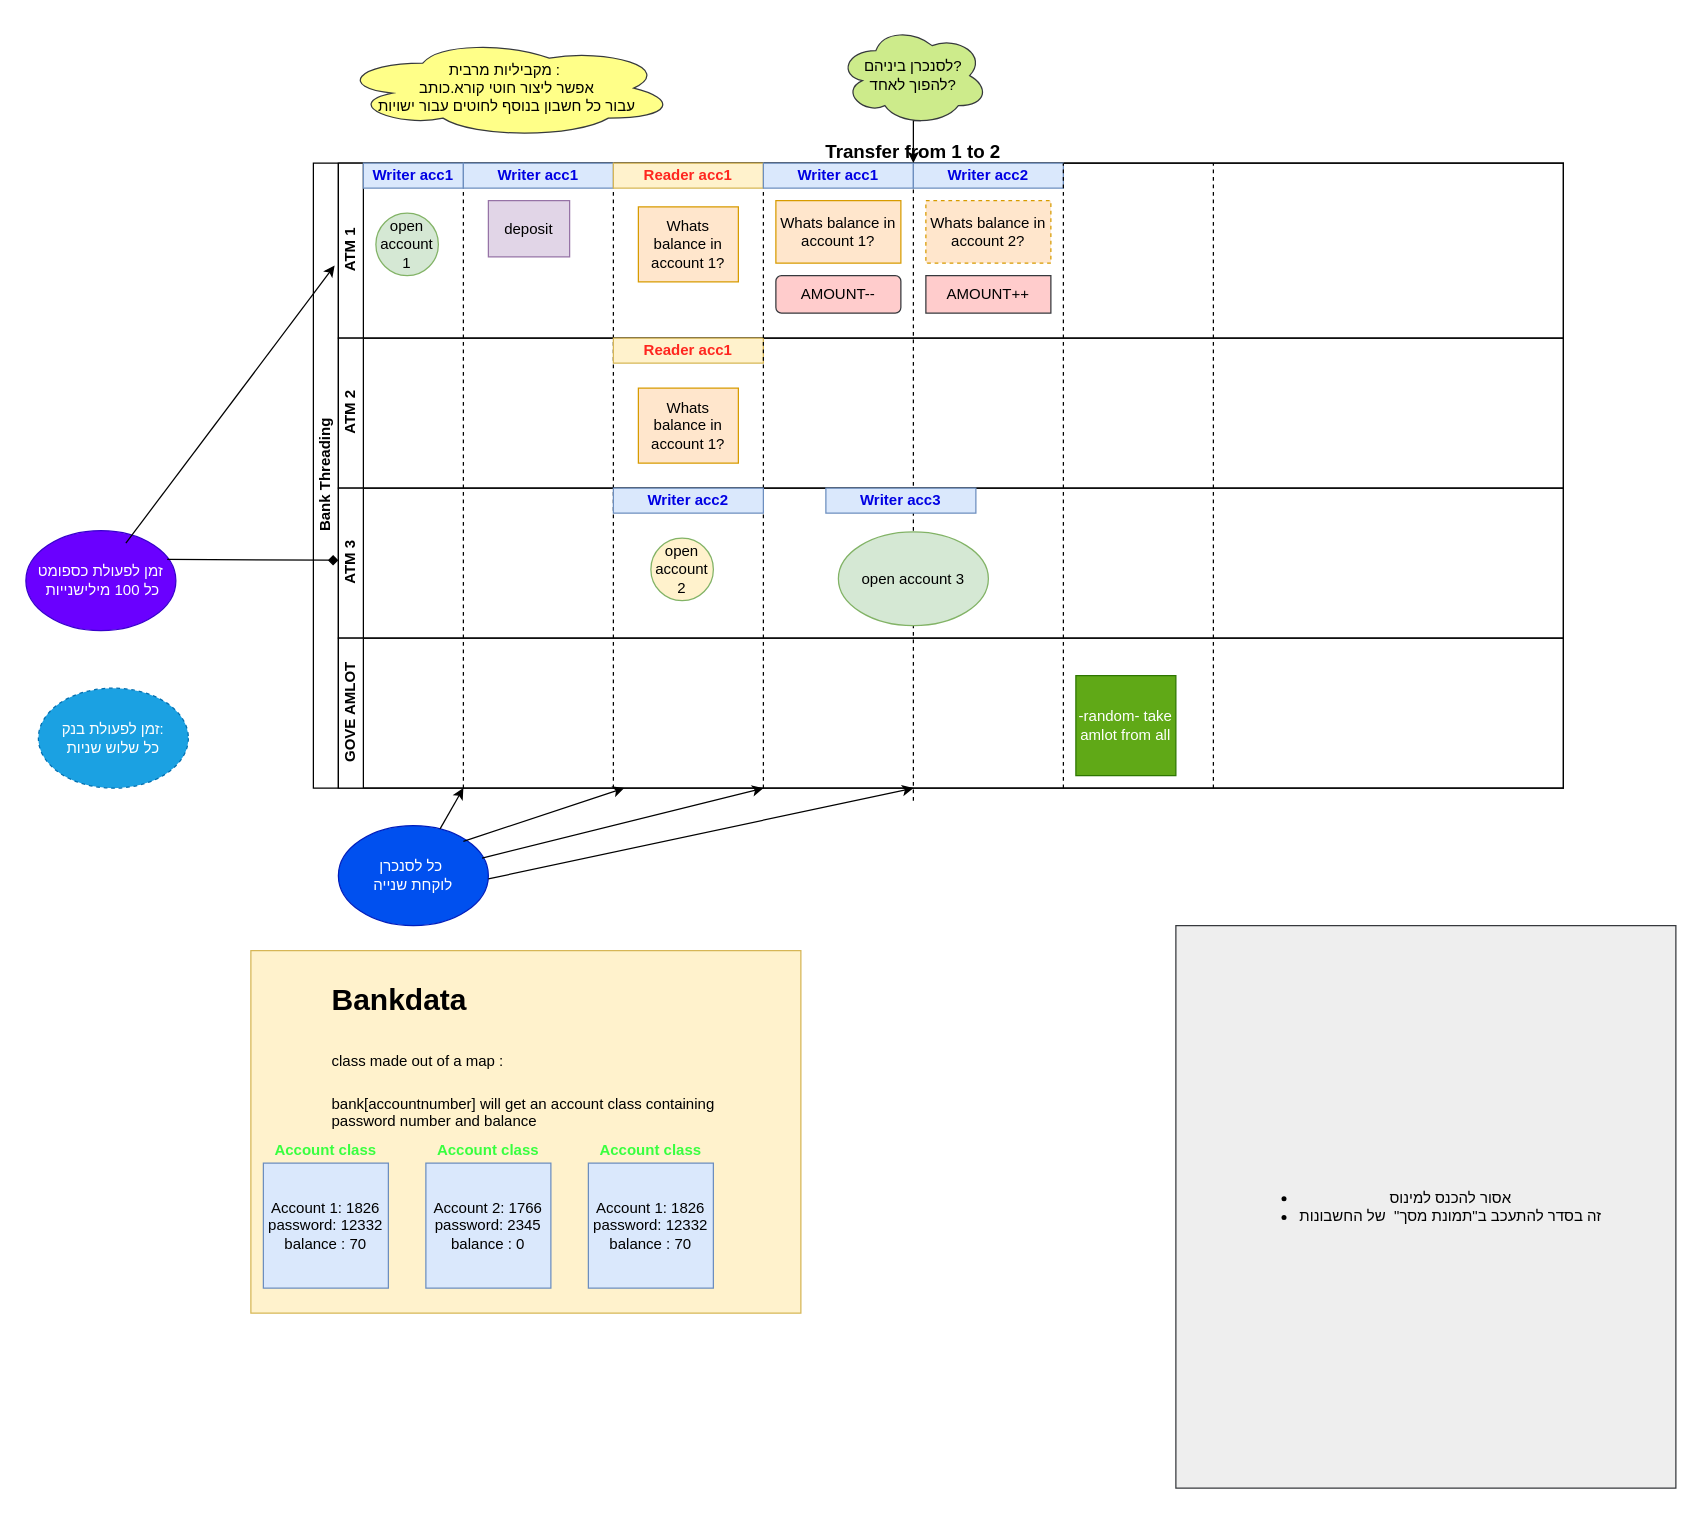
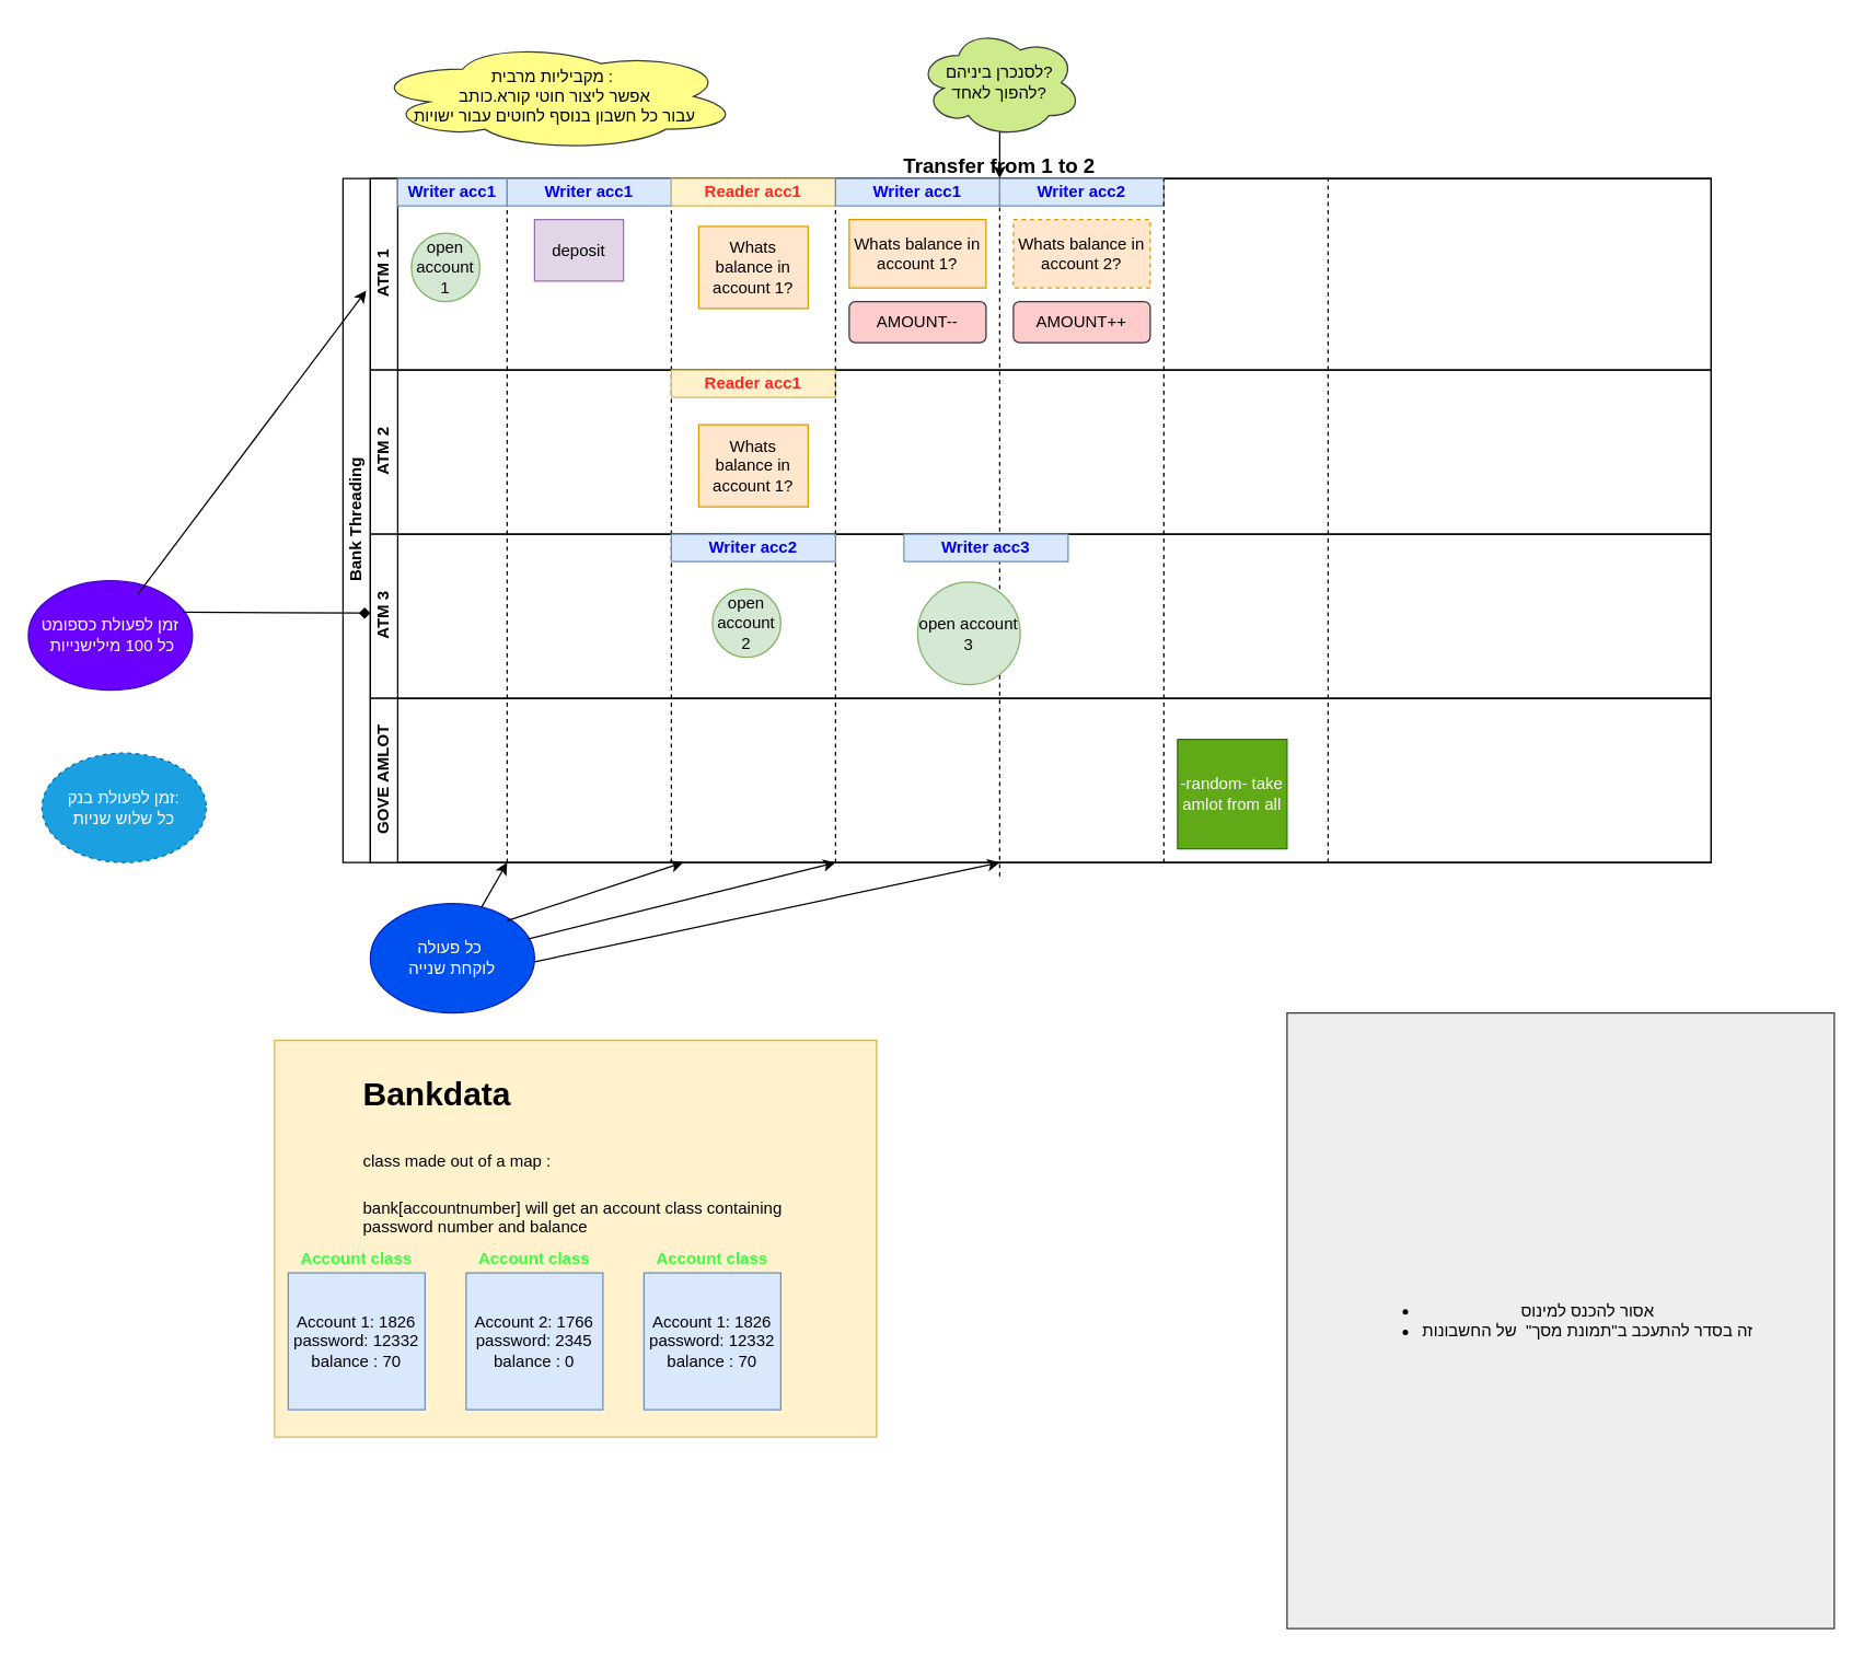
- <mxCell id="17" value="AMOUNT++" style="whiteSpace=wrap;html=1;fillColor=#ffcccc;strokeColor=#36393d;rounded=0;" vertex="1" parent="3"><mxGeometry x="470" y="90" width="100" height="30" as="geometry" /></mxCell>
+ <mxCell id="17" value="AMOUNT++" style="rounded=1;whiteSpace=wrap;html=1;fillColor=#ffcccc;strokeColor=#36393d;" vertex="1" parent="3"><mxGeometry x="470" y="90" width="100" height="30" as="geometry" /></mxCell>
- <mxCell id="25" value="open account 2" style="ellipse;whiteSpace=wrap;html=1;fillColor=#fff2cc;strokeColor=#82b366;" vertex="1" parent="24"><mxGeometry x="250" y="40" width="50" height="50" as="geometry" /></mxCell>
+ <mxCell id="25" value="open account 2" style="ellipse;whiteSpace=wrap;html=1;fillColor=#d5e8d4;strokeColor=#82b366;" vertex="1" parent="24"><mxGeometry x="250" y="40" width="50" height="50" as="geometry" /></mxCell>
- <mxCell id="28" value="open account 3" style="ellipse;whiteSpace=wrap;html=1;fillColor=#d5e8d4;strokeColor=#82b366;" vertex="1" parent="24"><mxGeometry x="400" y="35" width="120" height="75" as="geometry" /></mxCell>
+ <mxCell id="28" value="open account 3" style="ellipse;whiteSpace=wrap;html=1;fillColor=#d5e8d4;strokeColor=#82b366;" vertex="1" parent="24"><mxGeometry x="400" y="35" width="75" height="75" as="geometry" /></mxCell>
- <mxCell id="45" value="כל לסנכרן&amp;nbsp;&lt;br&gt;לוקחת שנייה" style="ellipse;whiteSpace=wrap;html=1;fillColor=#0050ef;strokeColor=#001DBC;fontColor=#ffffff;" vertex="1" parent="1"><mxGeometry x="270" y="660" width="120" height="80" as="geometry" /></mxCell>
+ <mxCell id="45" value="כל פעולה&amp;nbsp;&lt;br&gt;לוקחת שנייה" style="ellipse;whiteSpace=wrap;html=1;fillColor=#0050ef;strokeColor=#001DBC;fontColor=#ffffff;" vertex="1" parent="1"><mxGeometry x="270" y="660" width="120" height="80" as="geometry" /></mxCell>
